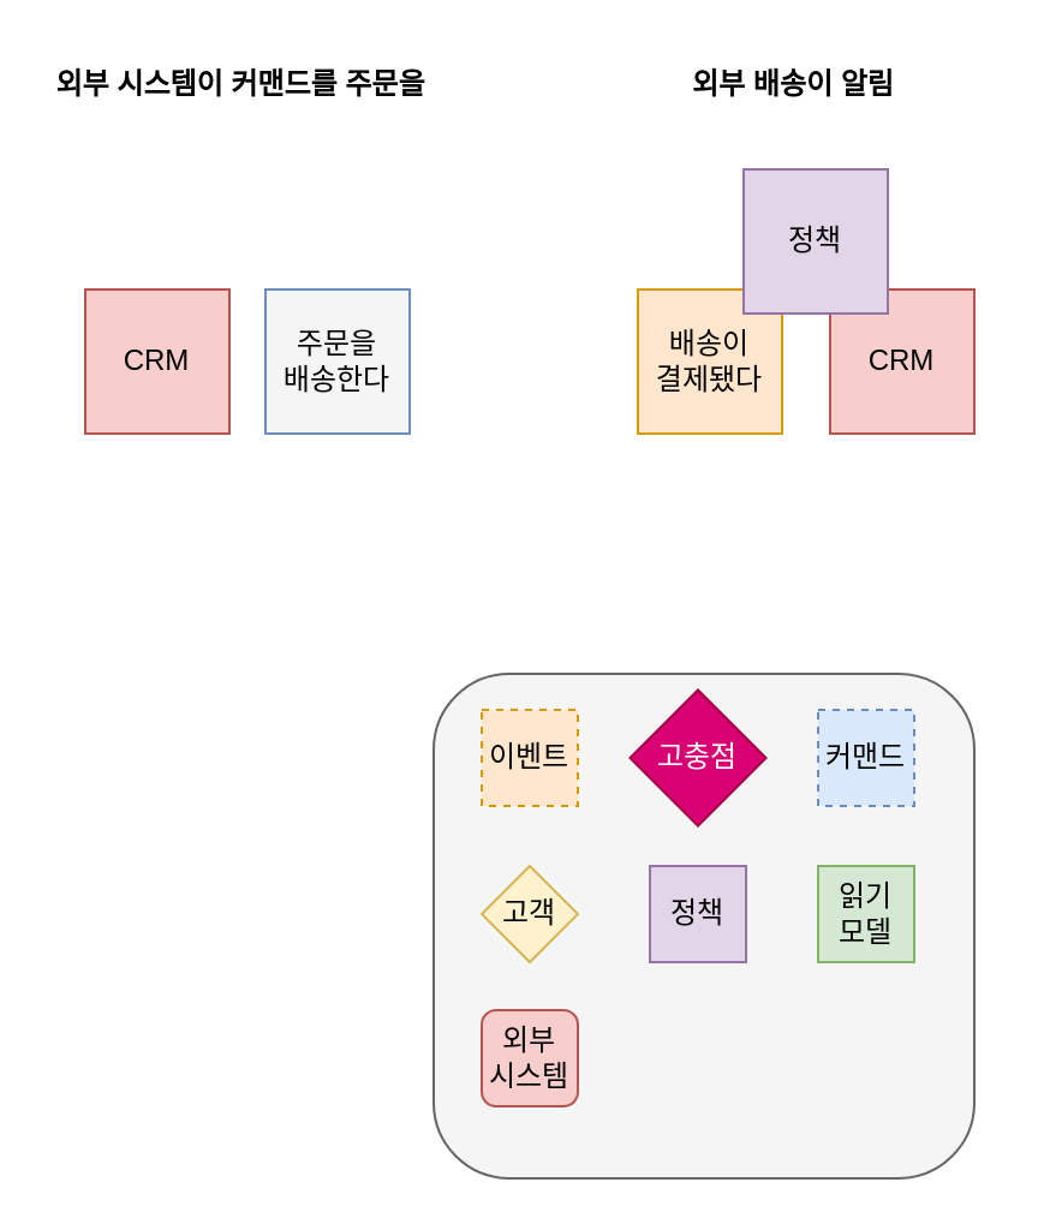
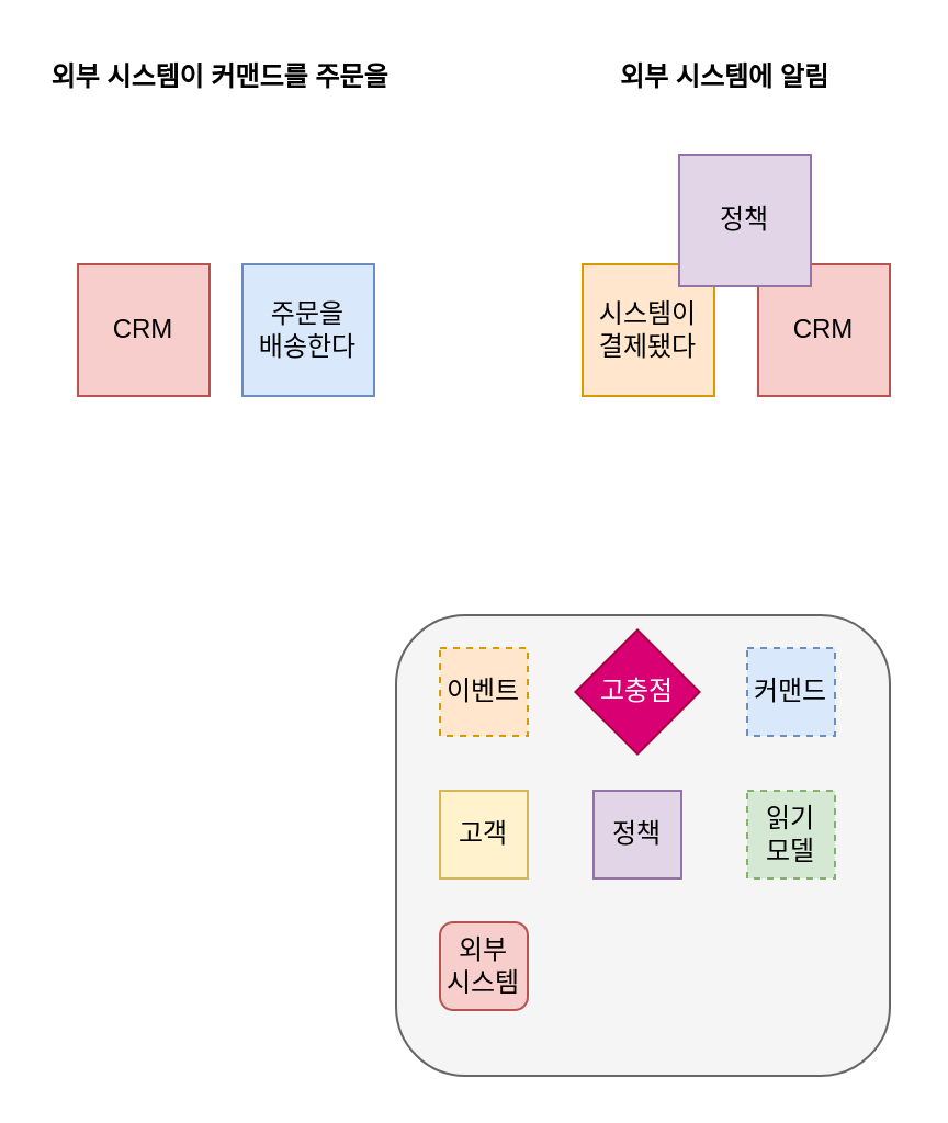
- <mxCell id="17" value="외부 배송이 알림" style="text;html=1;align=center;verticalAlign=middle;whiteSpace=wrap;rounded=0;fontStyle=1" vertex="1" parent="1"><mxGeometry x="250" y="20" width="160" height="30" as="geometry" /></mxCell>
+ <mxCell id="17" value="외부 시스템에 알림" style="text;html=1;align=center;verticalAlign=middle;whiteSpace=wrap;rounded=0;fontStyle=1" vertex="1" parent="1"><mxGeometry x="250" y="20" width="160" height="30" as="geometry" /></mxCell>
- <mxCell id="5" value="주문을&lt;div&gt;배송한다&lt;/div&gt;" style="whiteSpace=wrap;html=1;aspect=fixed;fillColor=#f5f5f5;strokeColor=#6c8ebf;" vertex="1" parent="1"><mxGeometry x="110" y="120" width="60" height="60" as="geometry" /></mxCell>
+ <mxCell id="5" value="주문을&lt;div&gt;배송한다&lt;/div&gt;" style="whiteSpace=wrap;html=1;aspect=fixed;fillColor=#dae8fc;strokeColor=#6c8ebf;" vertex="1" parent="1"><mxGeometry x="110" y="120" width="60" height="60" as="geometry" /></mxCell>
- <mxCell id="3" value="배송이&lt;div&gt;결제됐다&lt;/div&gt;" style="whiteSpace=wrap;html=1;aspect=fixed;fillColor=#ffe6cc;strokeColor=#d79b00;" vertex="1" parent="1"><mxGeometry x="265" y="120" width="60" height="60" as="geometry" /></mxCell>
+ <mxCell id="3" value="시스템이&lt;div&gt;결제됐다&lt;/div&gt;" style="whiteSpace=wrap;html=1;aspect=fixed;fillColor=#ffe6cc;strokeColor=#d79b00;" vertex="1" parent="1"><mxGeometry x="265" y="120" width="60" height="60" as="geometry" /></mxCell>
- <mxCell id="9" value="고객" style="rhombus;whiteSpace=wrap;html=1;aspect=fixed;fillColor=#fff2cc;strokeColor=#d6b656;" vertex="1" parent="1"><mxGeometry x="200" y="360" width="40" height="40" as="geometry" /></mxCell>
+ <mxCell id="9" value="고객" style="whiteSpace=wrap;html=1;aspect=fixed;fillColor=#fff2cc;strokeColor=#d6b656;" vertex="1" parent="1"><mxGeometry x="200" y="360" width="40" height="40" as="geometry" /></mxCell>
- <mxCell id="13" value="읽기&lt;div&gt;모델&lt;/div&gt;" style="whiteSpace=wrap;html=1;aspect=fixed;fillColor=#d5e8d4;strokeColor=#82b366;" vertex="1" parent="1"><mxGeometry x="340" y="360" width="40" height="40" as="geometry" /></mxCell>
+ <mxCell id="13" value="읽기&lt;div&gt;모델&lt;/div&gt;" style="whiteSpace=wrap;html=1;aspect=fixed;fillColor=#d5e8d4;strokeColor=#82b366;dashed=1;" vertex="1" parent="1"><mxGeometry x="340" y="360" width="40" height="40" as="geometry" /></mxCell>
